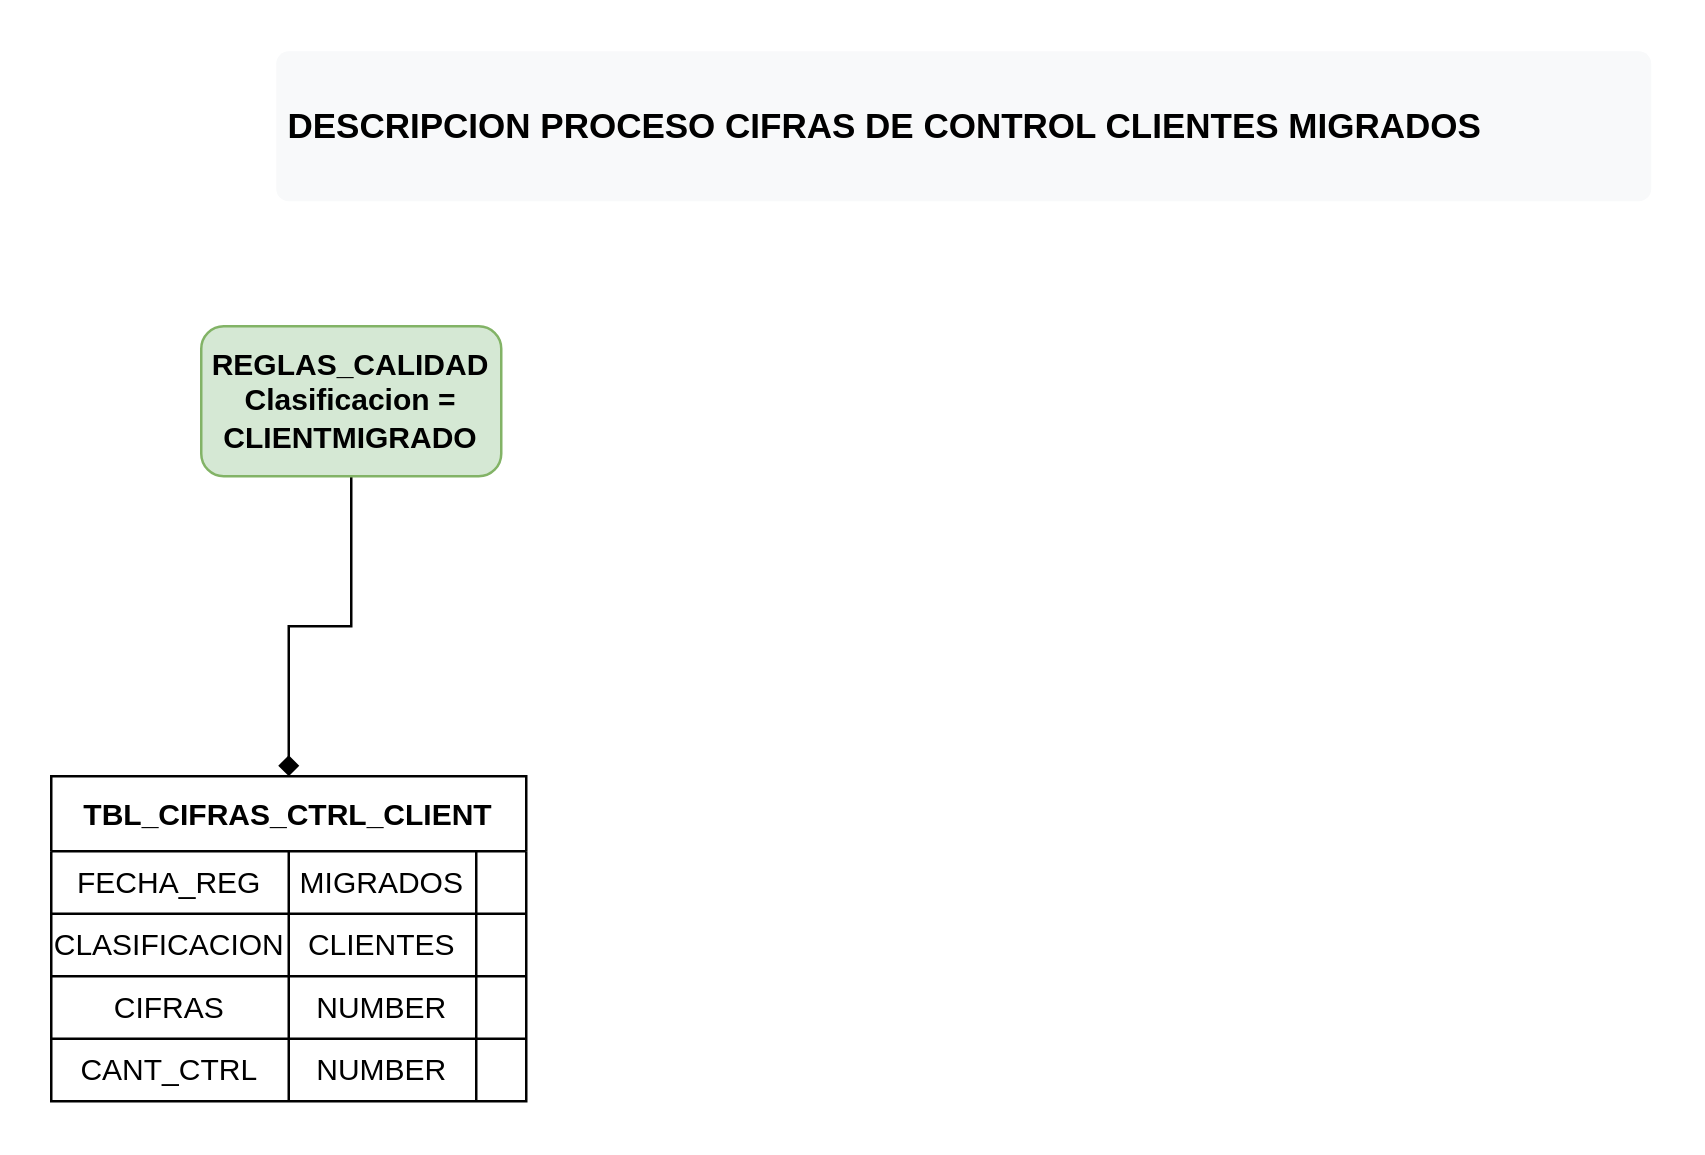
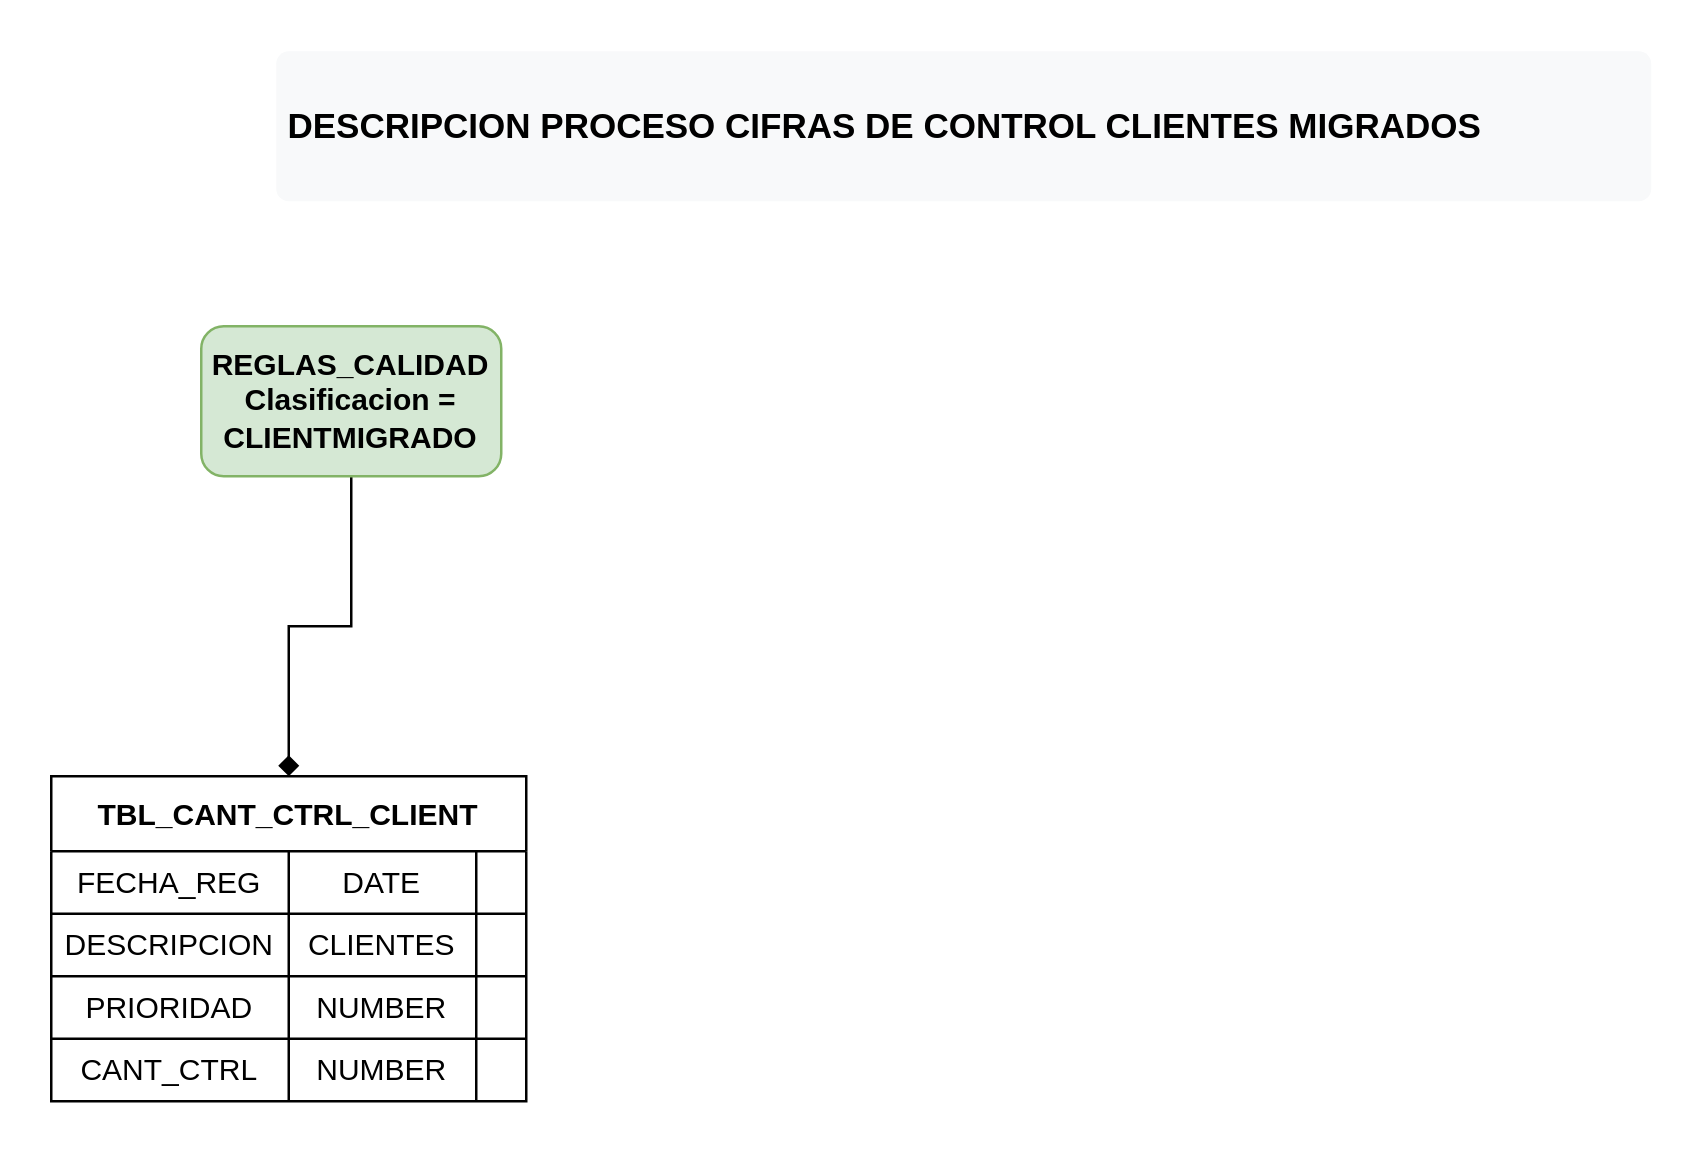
- <mxCell id="2" value="TBL_CIFRAS_CTRL_CLIENT" style="shape=table;startSize=30;container=1;collapsible=0;childLayout=tableLayout;fontStyle=1;align=center;" vertex="1" parent="1"><mxGeometry x="20" y="310" width="190" height="130" as="geometry" /></mxCell>
+ <mxCell id="2" value="TBL_CANT_CTRL_CLIENT" style="shape=table;startSize=30;container=1;collapsible=0;childLayout=tableLayout;fontStyle=1;align=center;" vertex="1" parent="1"><mxGeometry x="20" y="310" width="190" height="130" as="geometry" /></mxCell>
- <mxCell id="5" value="MIGRADOS" style="shape=partialRectangle;html=1;whiteSpace=wrap;connectable=0;fillColor=none;top=0;left=0;bottom=0;right=0;overflow=hidden;" vertex="1" parent="3"><mxGeometry x="95" width="75" height="25" as="geometry"><mxRectangle width="75" height="25" as="alternateBounds" /></mxGeometry></mxCell>
+ <mxCell id="5" value="DATE" style="shape=partialRectangle;html=1;whiteSpace=wrap;connectable=0;fillColor=none;top=0;left=0;bottom=0;right=0;overflow=hidden;" vertex="1" parent="3"><mxGeometry x="95" width="75" height="25" as="geometry"><mxRectangle width="75" height="25" as="alternateBounds" /></mxGeometry></mxCell>
- <mxCell id="8" value="CLASIFICACION" style="shape=partialRectangle;html=1;whiteSpace=wrap;connectable=0;fillColor=none;top=0;left=0;bottom=0;right=0;overflow=hidden;" vertex="1" parent="7"><mxGeometry width="95" height="25" as="geometry"><mxRectangle width="95" height="25" as="alternateBounds" /></mxGeometry></mxCell>
+ <mxCell id="8" value="DESCRIPCION" style="shape=partialRectangle;html=1;whiteSpace=wrap;connectable=0;fillColor=none;top=0;left=0;bottom=0;right=0;overflow=hidden;" vertex="1" parent="7"><mxGeometry width="95" height="25" as="geometry"><mxRectangle width="95" height="25" as="alternateBounds" /></mxGeometry></mxCell>
- <mxCell id="12" value="CIFRAS" style="shape=partialRectangle;html=1;whiteSpace=wrap;connectable=0;fillColor=none;top=0;left=0;bottom=0;right=0;overflow=hidden;" vertex="1" parent="11"><mxGeometry width="95" height="25" as="geometry"><mxRectangle width="95" height="25" as="alternateBounds" /></mxGeometry></mxCell>
+ <mxCell id="12" value="PRIORIDAD" style="shape=partialRectangle;html=1;whiteSpace=wrap;connectable=0;fillColor=none;top=0;left=0;bottom=0;right=0;overflow=hidden;" vertex="1" parent="11"><mxGeometry width="95" height="25" as="geometry"><mxRectangle width="95" height="25" as="alternateBounds" /></mxGeometry></mxCell>
